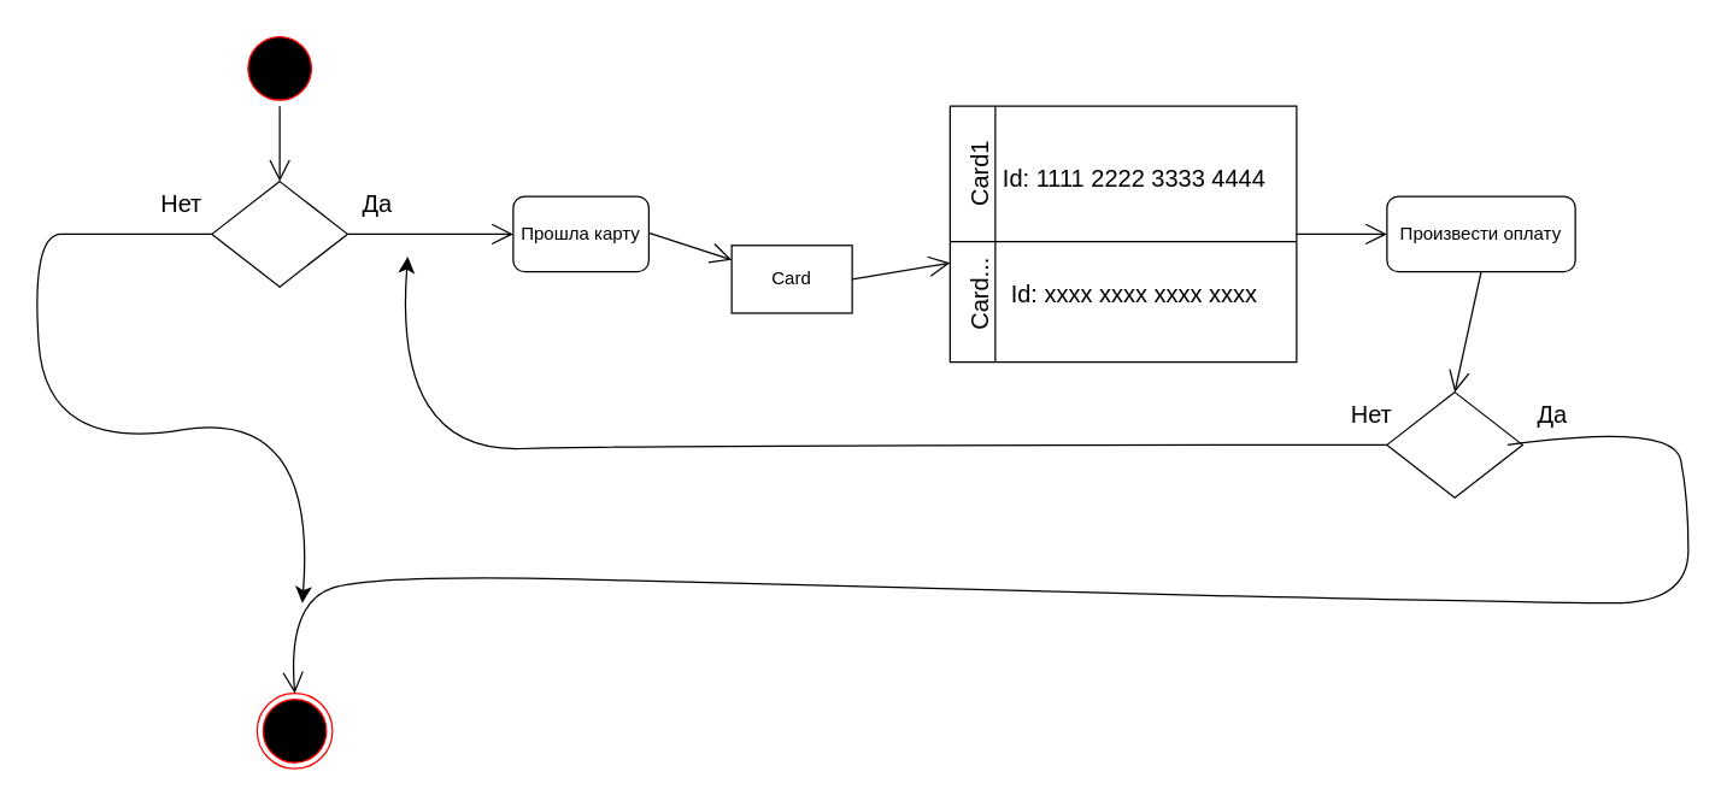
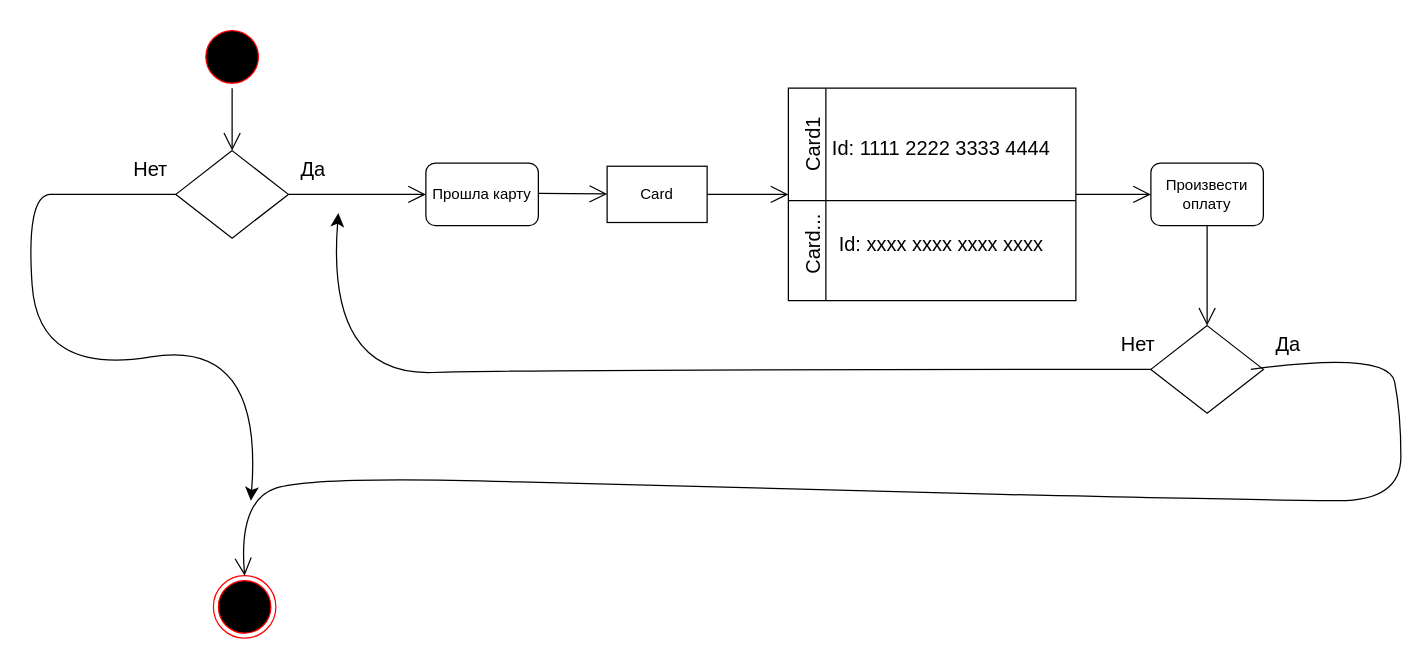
- <mxCell id="16" value="Произвести оплату" style="rounded=1;whiteSpace=wrap;html=1;" vertex="1" parent="1"><mxGeometry x="920" y="130" width="125" height="50" as="geometry" /></mxCell>
+ <mxCell id="16" value="Произвести оплату" style="rounded=1;whiteSpace=wrap;html=1;" vertex="1" parent="1"><mxGeometry x="920" y="130" width="90" height="50" as="geometry" /></mxCell>
- <mxCell id="9" value="Card" style="rounded=0;whiteSpace=wrap;html=1;" vertex="1" parent="1"><mxGeometry x="485" y="162.5" width="80" height="45" as="geometry" /></mxCell>
+ <mxCell id="9" value="Card" style="rounded=0;whiteSpace=wrap;html=1;" vertex="1" parent="1"><mxGeometry x="485" y="132.5" width="80" height="45" as="geometry" /></mxCell>
